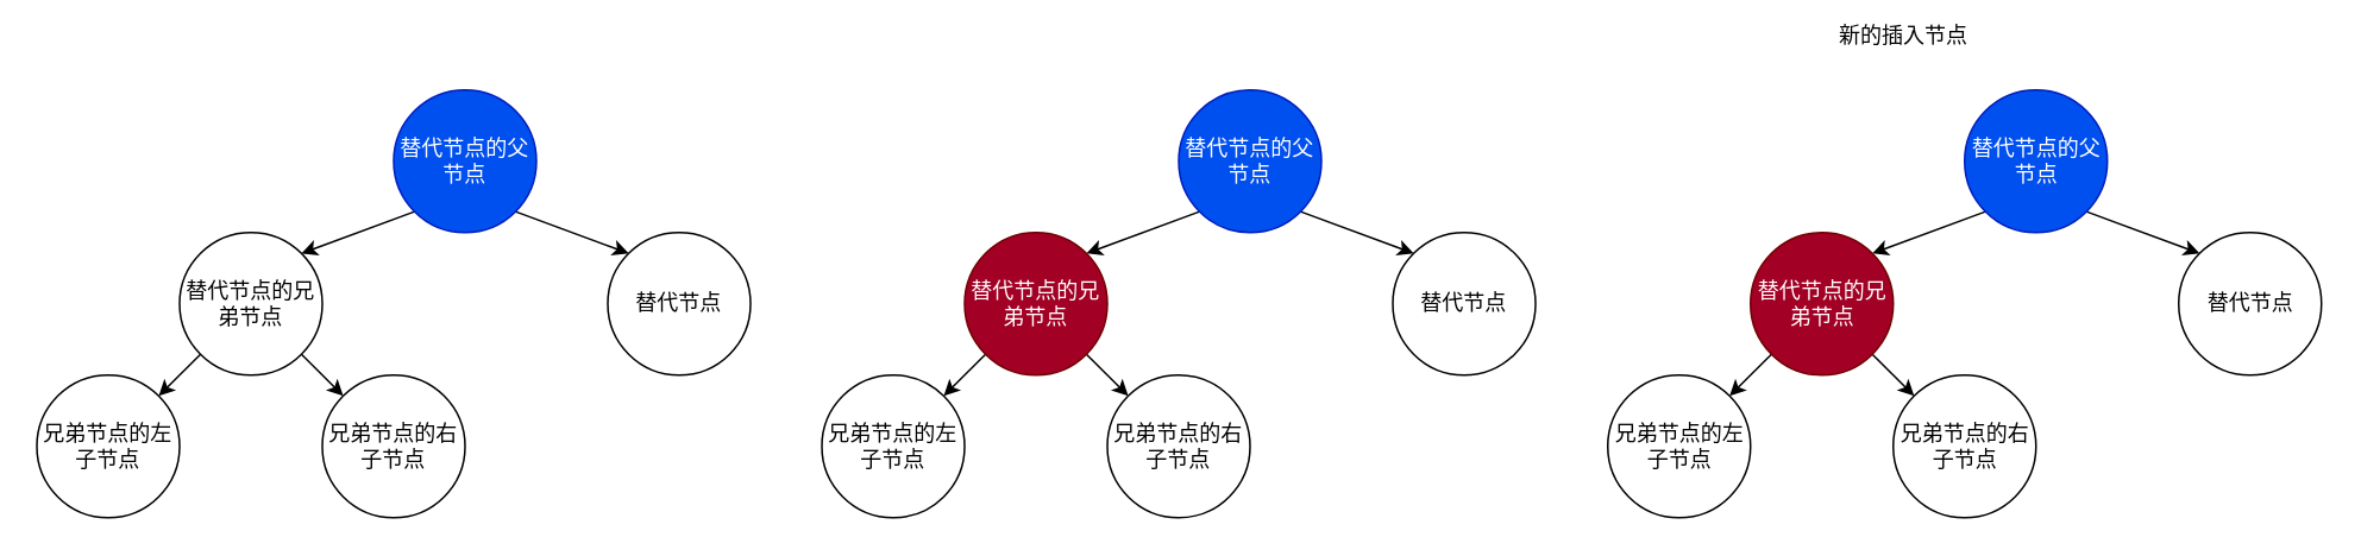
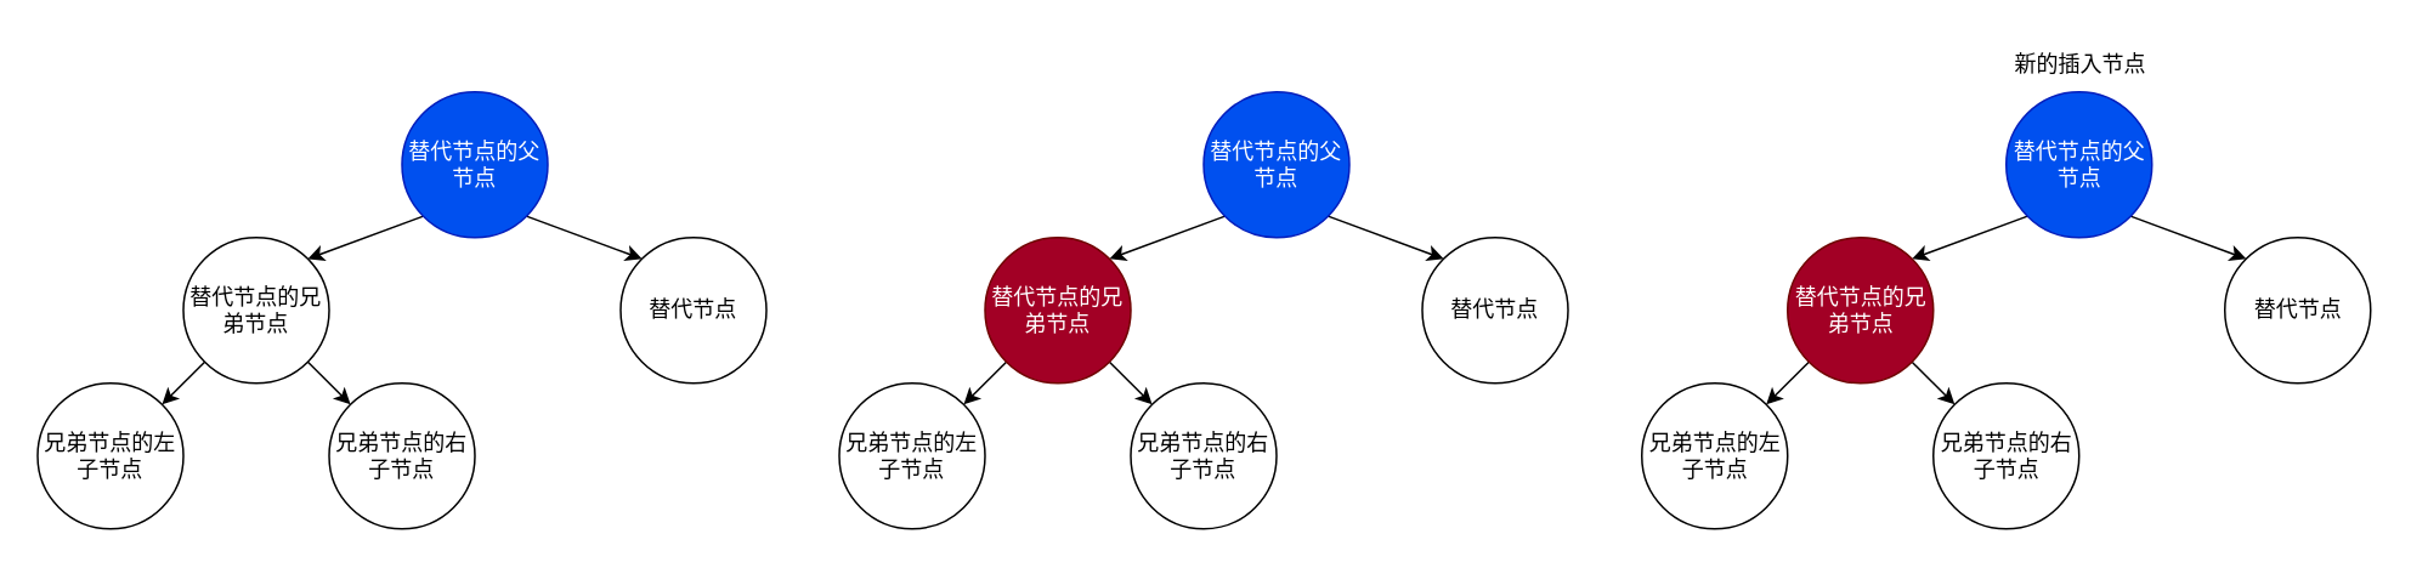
- <mxCell id="29" value="新的插入节点" style="text;html=1;align=center;verticalAlign=middle;resizable=0;points=[];autosize=1;strokeColor=none;fillColor=none;" vertex="1" parent="1"><mxGeometry x="1015.5" y="5" width="100" height="30" as="geometry" /></mxCell>
+ <mxCell id="29" value="新的插入节点" style="text;html=1;align=center;verticalAlign=middle;resizable=0;points=[];autosize=1;strokeColor=none;fillColor=none;" vertex="1" parent="1"><mxGeometry x="1090.5" y="20" width="100" height="30" as="geometry" /></mxCell>
